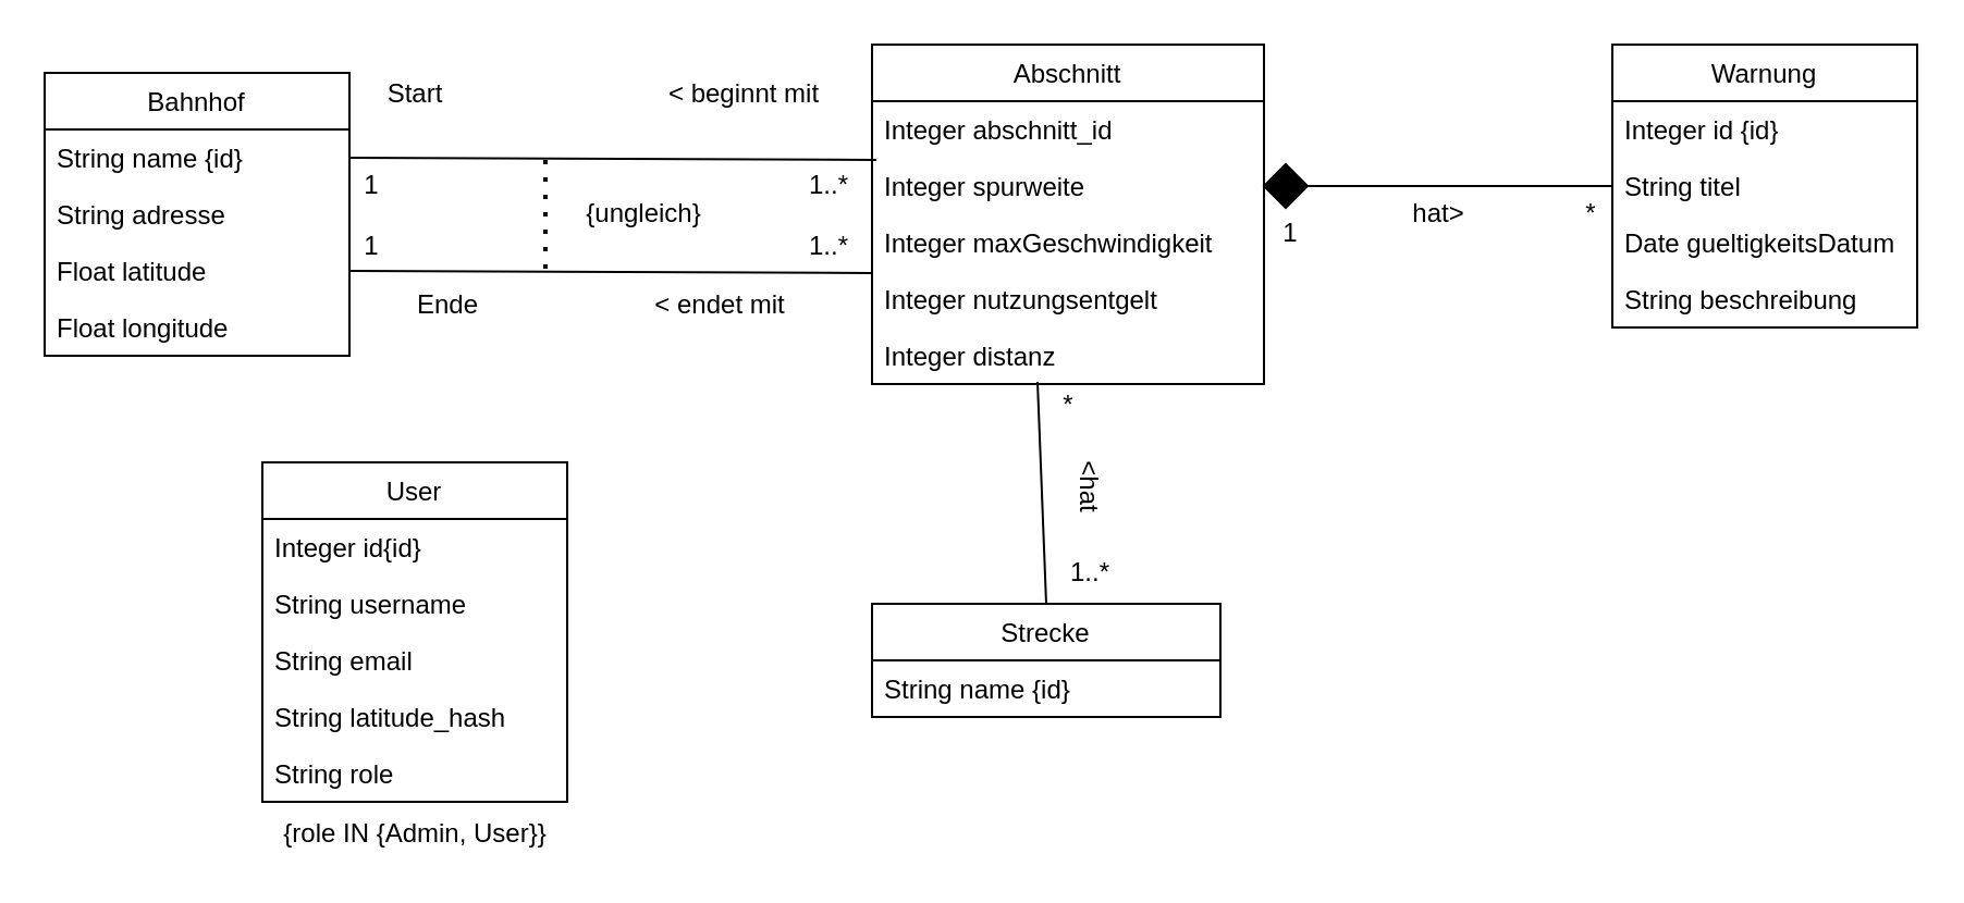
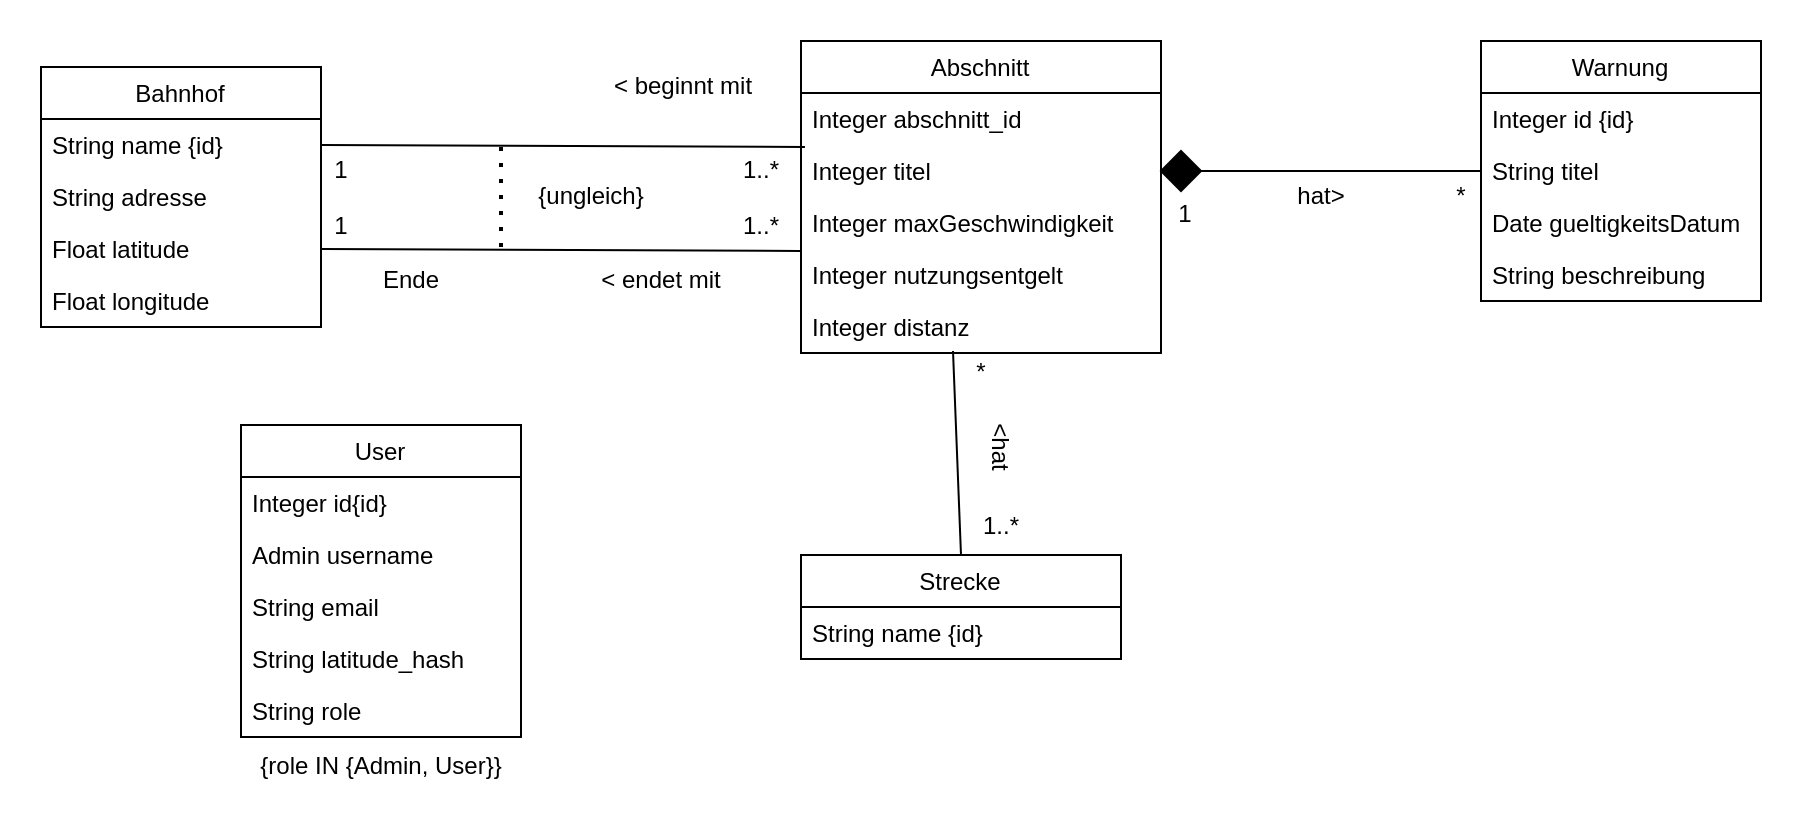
- <mxCell id="28" value="Start" style="text;html=1;align=center;verticalAlign=middle;resizable=0;points=[];autosize=1;strokeColor=none;fillColor=none;" parent="1" vertex="1"><mxGeometry x="170" y="33" width="40" height="20" as="geometry" /></mxCell>
- <mxCell id="9" value="Integer spurweite" style="text;strokeColor=none;fillColor=none;align=left;verticalAlign=top;spacingLeft=4;spacingRight=4;overflow=hidden;rotatable=0;points=[[0,0.5],[1,0.5]];portConstraint=eastwest;" parent="7" vertex="1"><mxGeometry y="52" width="180" height="26" as="geometry" /></mxCell>
+ <mxCell id="9" value="Integer titel" style="text;strokeColor=none;fillColor=none;align=left;verticalAlign=top;spacingLeft=4;spacingRight=4;overflow=hidden;rotatable=0;points=[[0,0.5],[1,0.5]];portConstraint=eastwest;" parent="7" vertex="1"><mxGeometry y="52" width="180" height="26" as="geometry" /></mxCell>
- <mxCell id="42" value="String username" style="text;strokeColor=none;fillColor=none;align=left;verticalAlign=top;spacingLeft=4;spacingRight=4;overflow=hidden;rotatable=0;points=[[0,0.5],[1,0.5]];portConstraint=eastwest;" parent="40" vertex="1"><mxGeometry y="52" width="140" height="26" as="geometry" /></mxCell>
+ <mxCell id="42" value="Admin username" style="text;strokeColor=none;fillColor=none;align=left;verticalAlign=top;spacingLeft=4;spacingRight=4;overflow=hidden;rotatable=0;points=[[0,0.5],[1,0.5]];portConstraint=eastwest;" parent="40" vertex="1"><mxGeometry y="52" width="140" height="26" as="geometry" /></mxCell>
